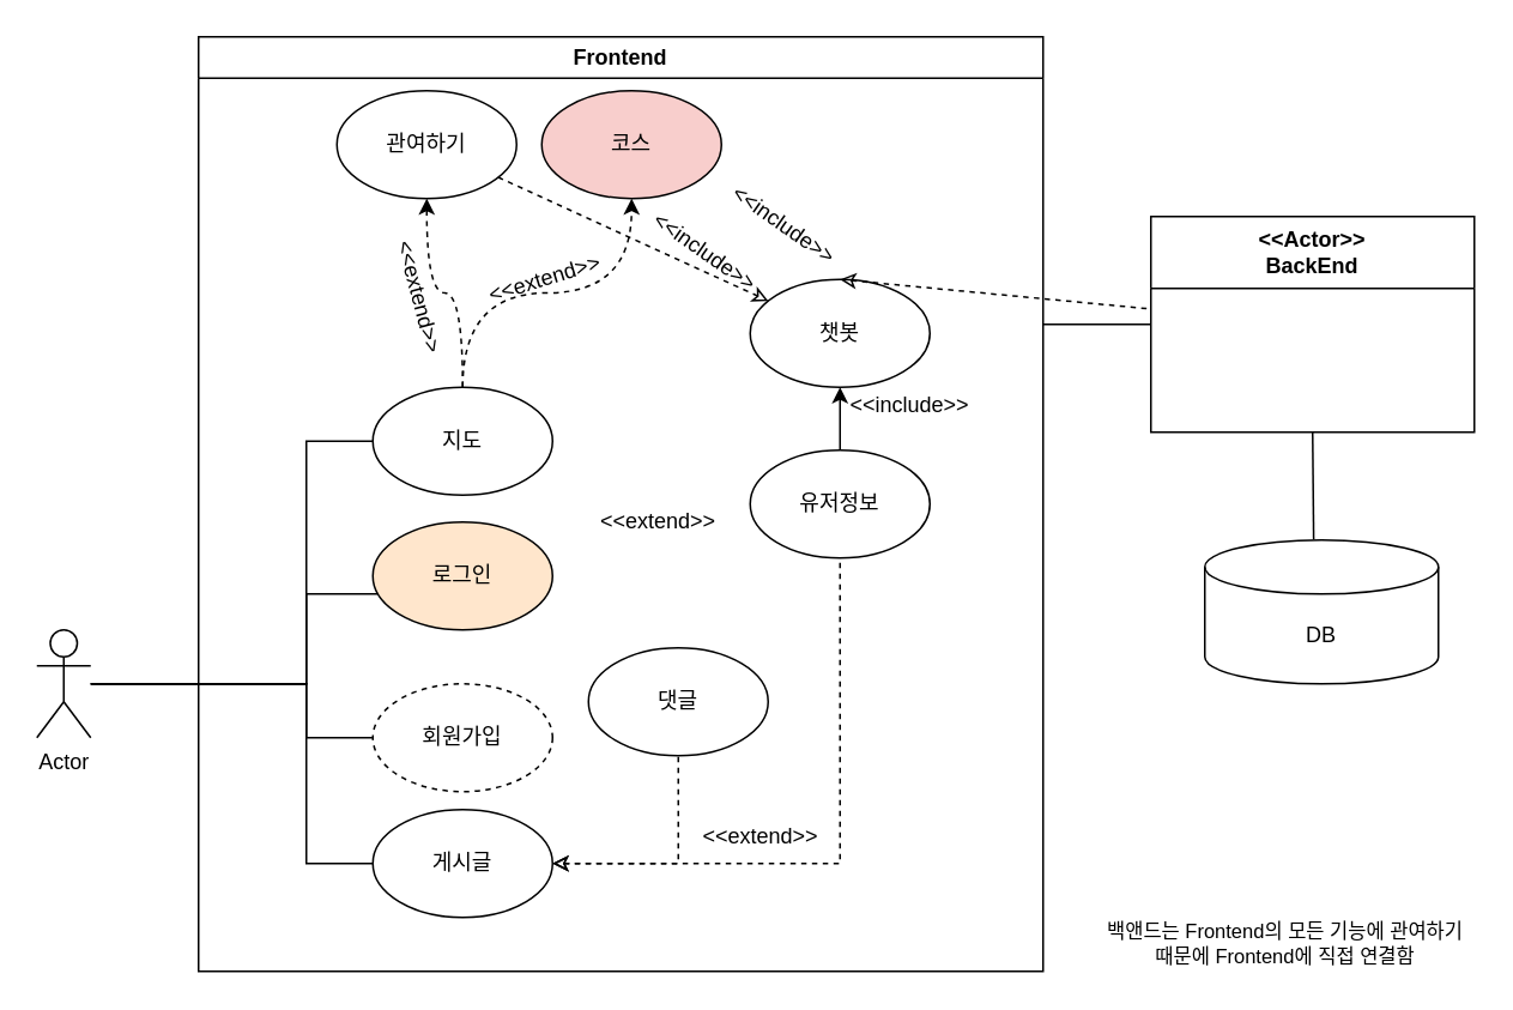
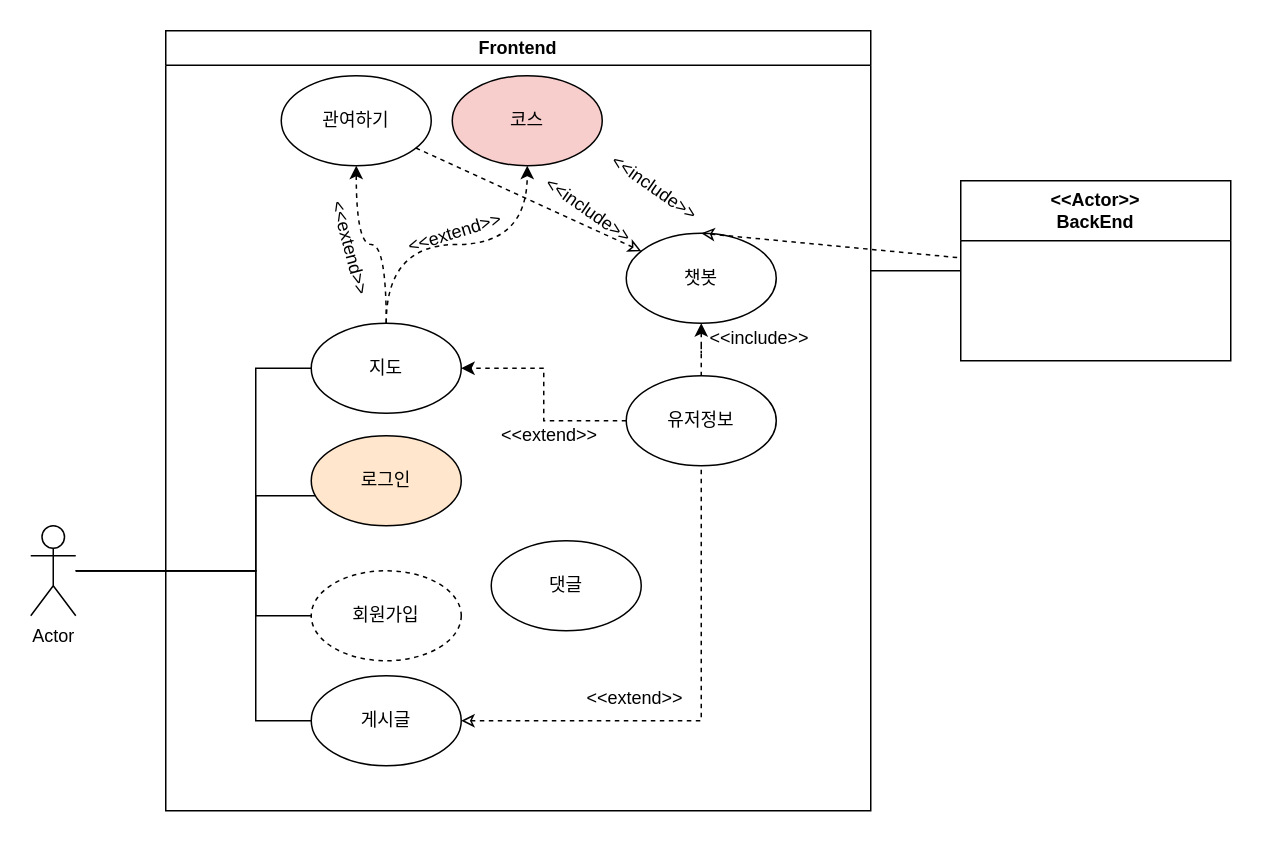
- <mxCell id="17" value="" style="edgeStyle=orthogonalEdgeStyle;rounded=0;orthogonalLoop=1;jettySize=auto;html=1;dashed=0;endArrow=none;startFill=1;startArrow=classic;" edge="1" parent="4" source="18" target="16"><mxGeometry relative="1" as="geometry" /></mxCell>
+ <mxCell id="17" value="" style="edgeStyle=orthogonalEdgeStyle;rounded=0;orthogonalLoop=1;jettySize=auto;html=1;dashed=1;endArrow=none;startFill=1;startArrow=classic;" edge="1" parent="4" source="18" target="16"><mxGeometry relative="1" as="geometry" /></mxCell>
+ <mxCell id="15" value="" style="edgeStyle=orthogonalEdgeStyle;rounded=0;orthogonalLoop=1;jettySize=auto;html=1;endArrow=classic;startFill=0;startArrow=none;endFill=1;dashed=1;" edge="1" parent="4" source="16" target="8"><mxGeometry relative="1" as="geometry" /></mxCell>
- <mxCell id="33" value="" style="endArrow=none;html=1;rounded=0;entryX=0.5;entryY=1;entryDx=0;entryDy=0;exitX=0.466;exitY=-0.004;exitDx=0;exitDy=0;exitPerimeter=0;" edge="1" parent="1" source="29" target="32"><mxGeometry width="50" height="50" relative="1" as="geometry"><mxPoint x="380" y="340" as="sourcePoint" /><mxPoint x="430" y="290" as="targetPoint" /></mxGeometry></mxCell>
- <mxCell id="29" value="DB" style="shape=cylinder3;whiteSpace=wrap;html=1;boundedLbl=1;backgroundOutline=1;size=15;" vertex="1" parent="1"><mxGeometry x="670" y="300" width="130" height="80" as="geometry" /></mxCell>
- <mxCell id="9" value="" style="edgeStyle=orthogonalEdgeStyle;rounded=0;orthogonalLoop=1;jettySize=auto;html=1;endArrow=none;startFill=0;dashed=1;endFill=1;startArrow=classic;" edge="1" parent="4" source="11" target="12"><mxGeometry relative="1" as="geometry" /></mxCell>
- <mxCell id="35" value="백앤드는 Frontend의 모든 기능에 관여하기 때문에 Frontend에 직접 연결함" style="text;html=1;align=center;verticalAlign=middle;whiteSpace=wrap;rounded=0;fontFamily=Helvetica;fontSize=11;fontColor=default;labelBackgroundColor=default;" vertex="1" parent="1"><mxGeometry x="610" y="510" width="210" height="30" as="geometry" /></mxCell>
